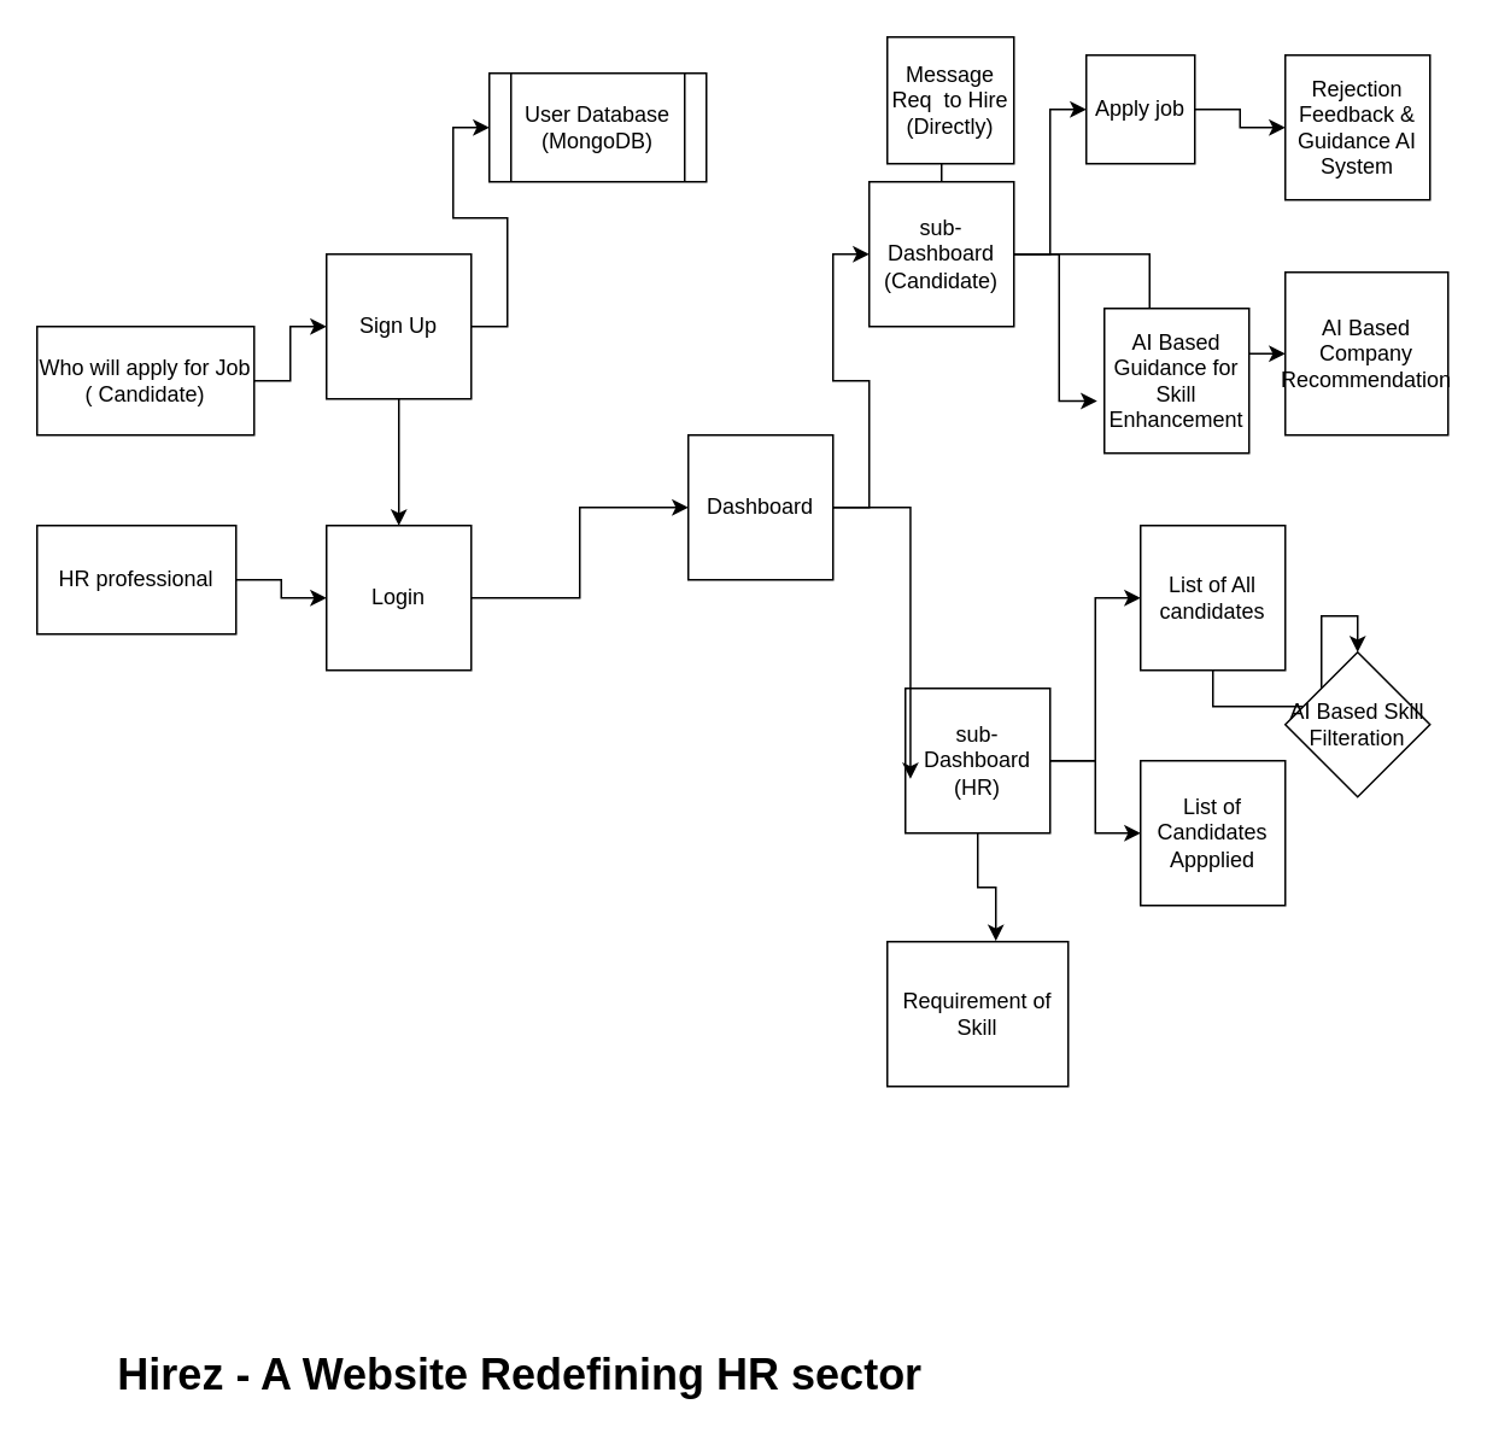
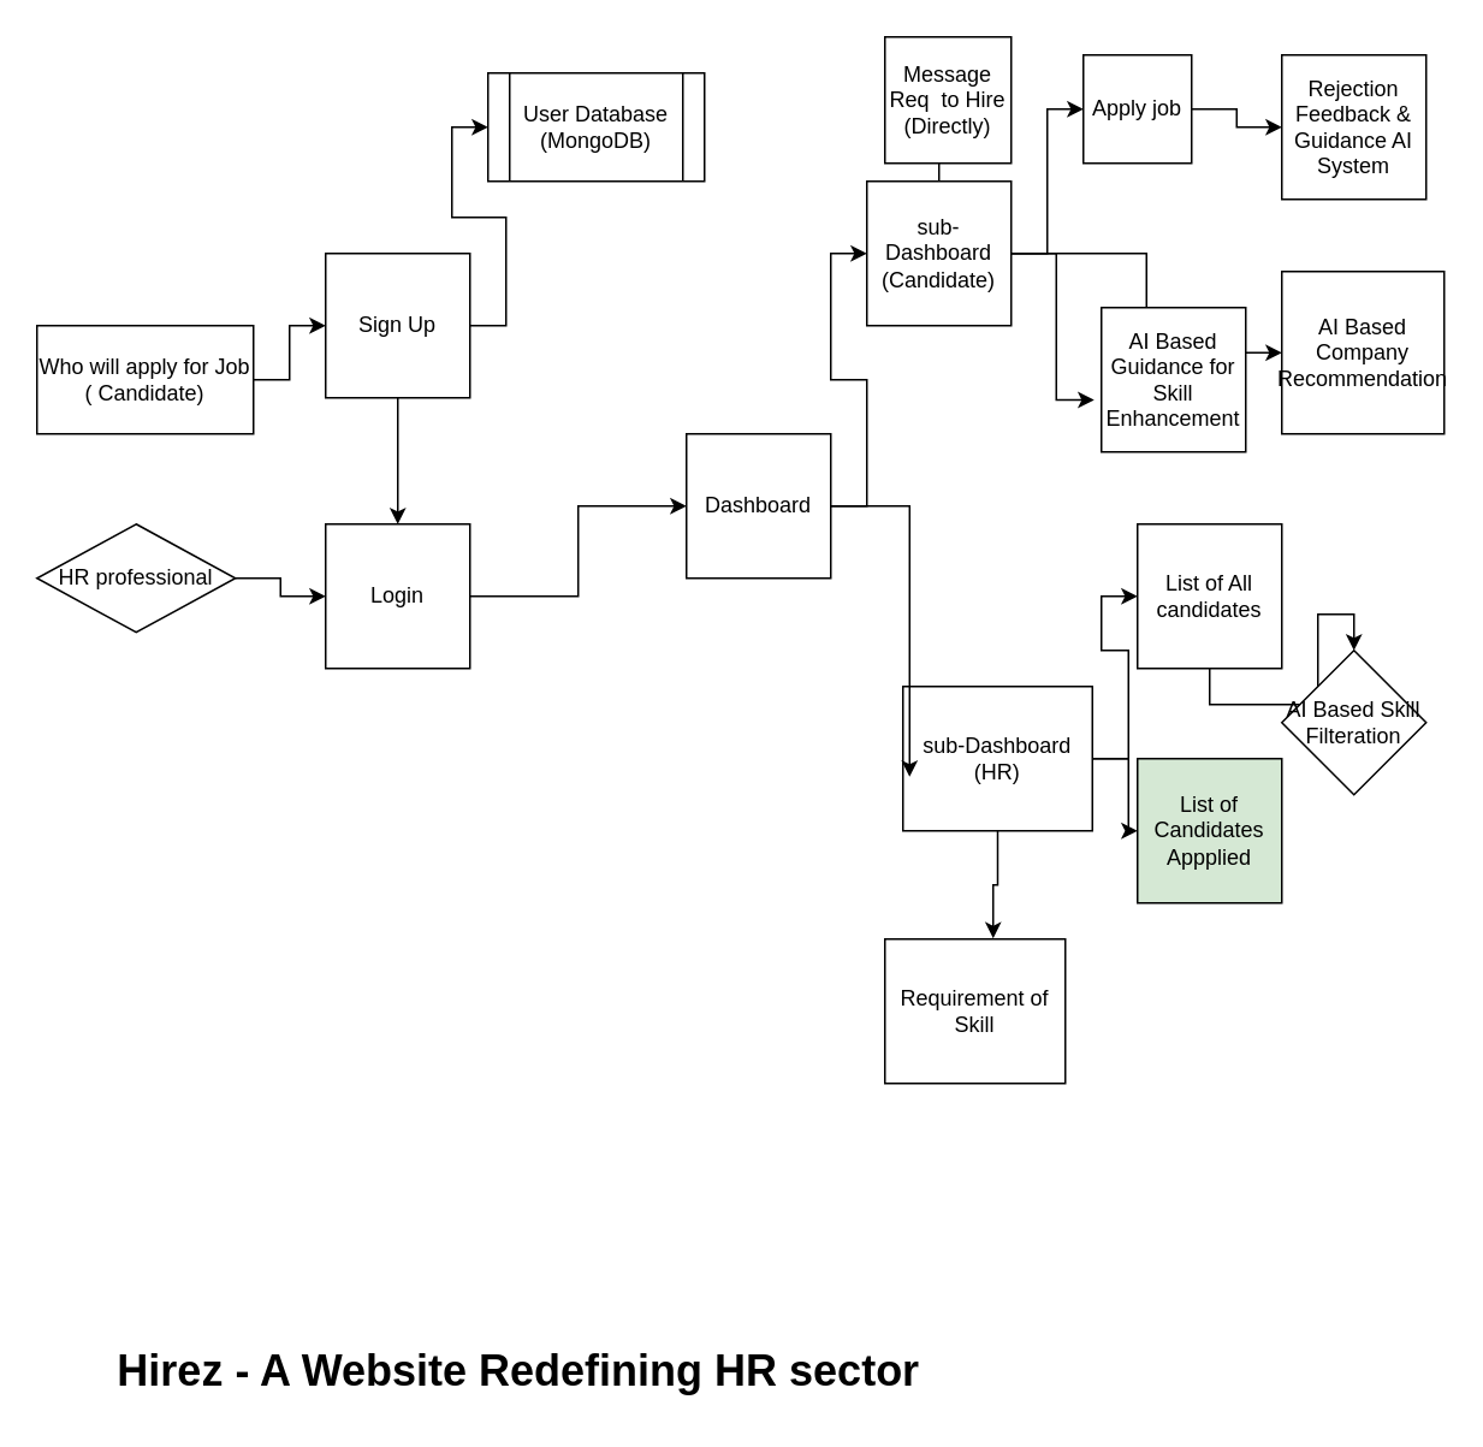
- <mxCell id="5" value="HR professional" style="rounded=0;whiteSpace=wrap;html=1;" vertex="1" parent="1"><mxGeometry x="20" y="290" width="110" height="60" as="geometry" /></mxCell>
+ <mxCell id="5" value="HR professional" style="rhombus;whiteSpace=wrap;html=1;" vertex="1" parent="1"><mxGeometry x="20" y="290" width="110" height="60" as="geometry" /></mxCell>
- <mxCell id="20" value="sub-Dashboard (HR)" style="whiteSpace=wrap;html=1;aspect=fixed;" vertex="1" parent="1"><mxGeometry x="500" y="380" width="80" height="80" as="geometry" /></mxCell>
+ <mxCell id="20" value="sub-Dashboard (HR)" style="whiteSpace=wrap;html=1;aspect=fixed;" vertex="1" parent="1"><mxGeometry x="500" y="380" width="105" height="80" as="geometry" /></mxCell>
- <mxCell id="24" value="List of Candidates Appplied" style="whiteSpace=wrap;html=1;aspect=fixed;" vertex="1" parent="1"><mxGeometry x="630" y="420" width="80" height="80" as="geometry" /></mxCell>
+ <mxCell id="24" value="List of Candidates Appplied" style="whiteSpace=wrap;html=1;aspect=fixed;fillColor=#d5e8d4;" vertex="1" parent="1"><mxGeometry x="630" y="420" width="80" height="80" as="geometry" /></mxCell>
